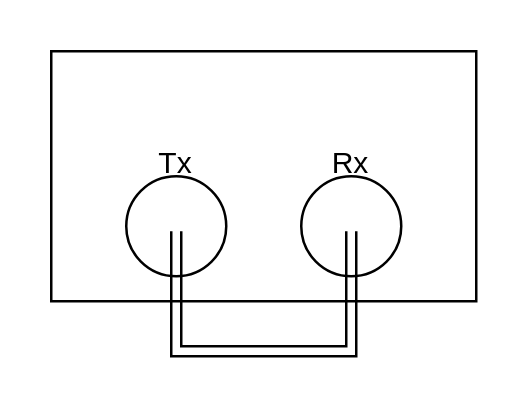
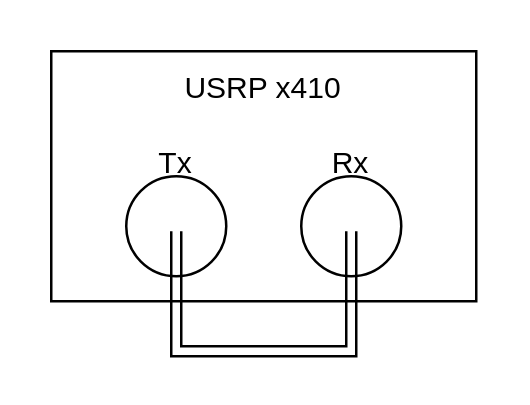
+ <mxCell id="3" value="USRP x410" style="text;html=1;align=center;verticalAlign=middle;whiteSpace=wrap;rounded=0;" vertex="1" parent="1"><mxGeometry x="50" y="20" width="110" height="30" as="geometry" /></mxCell>
